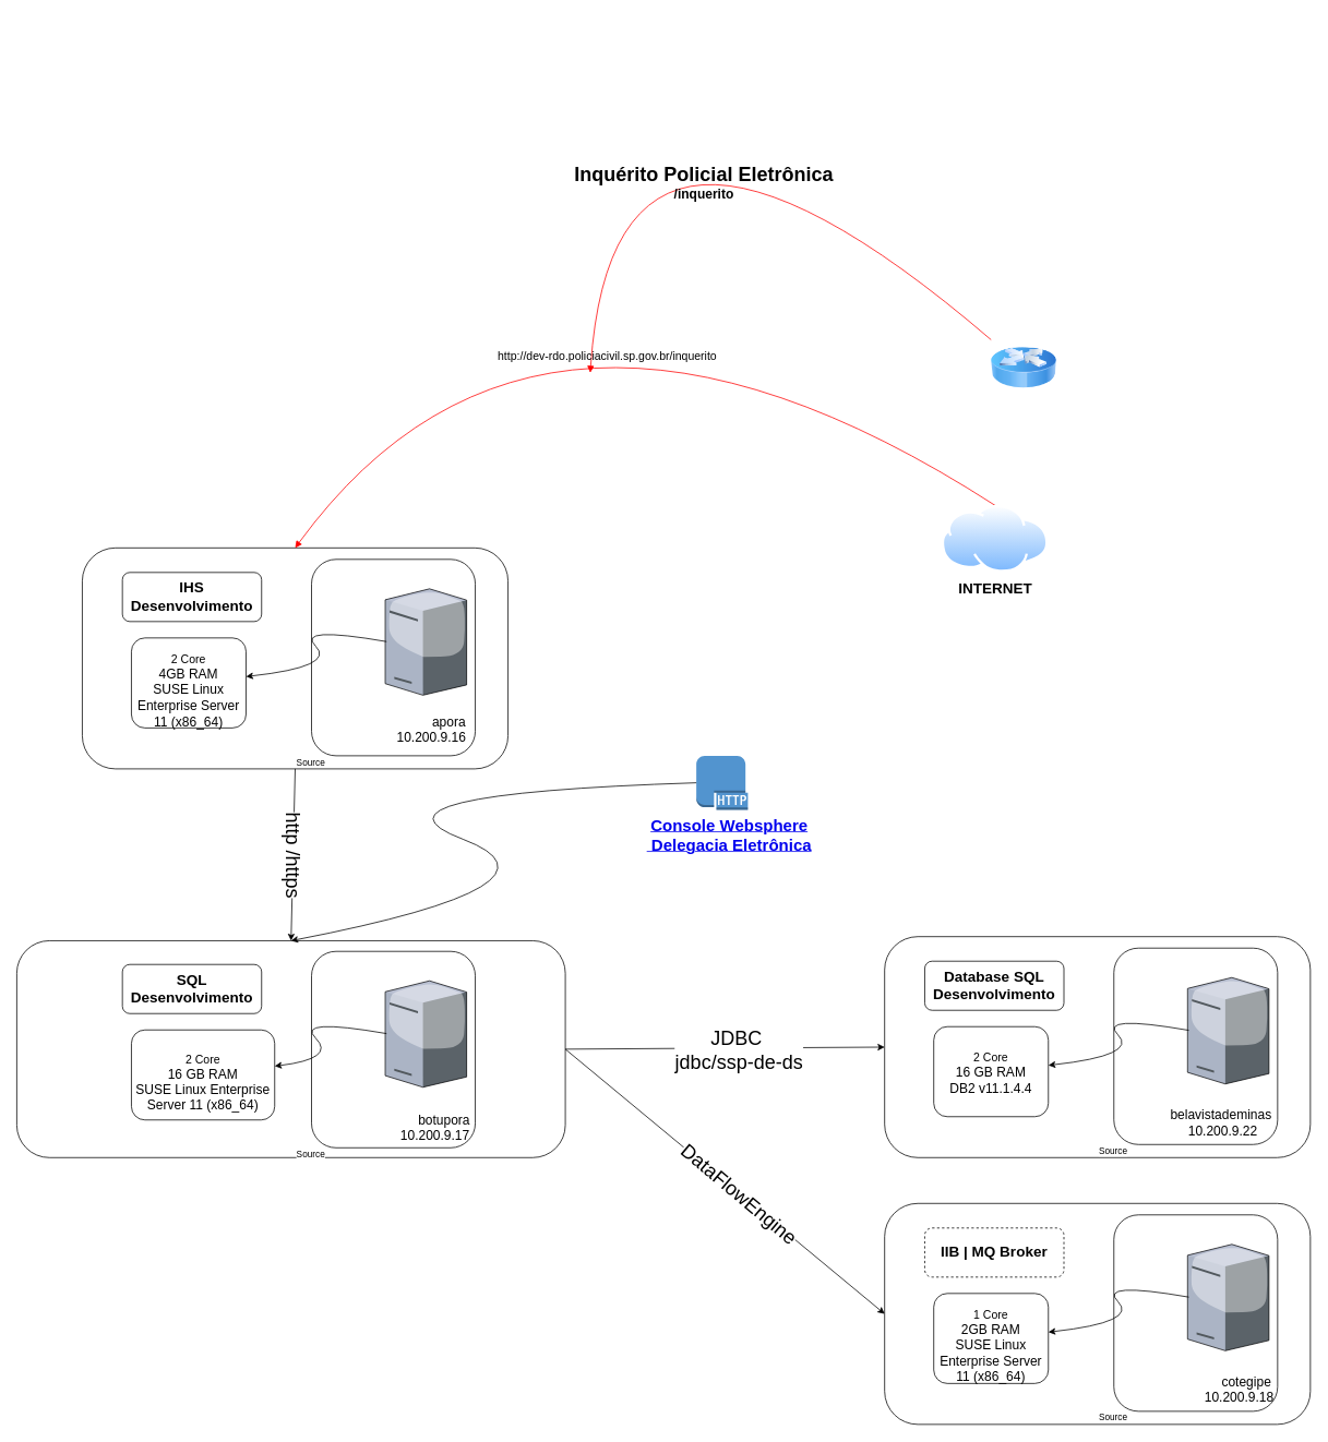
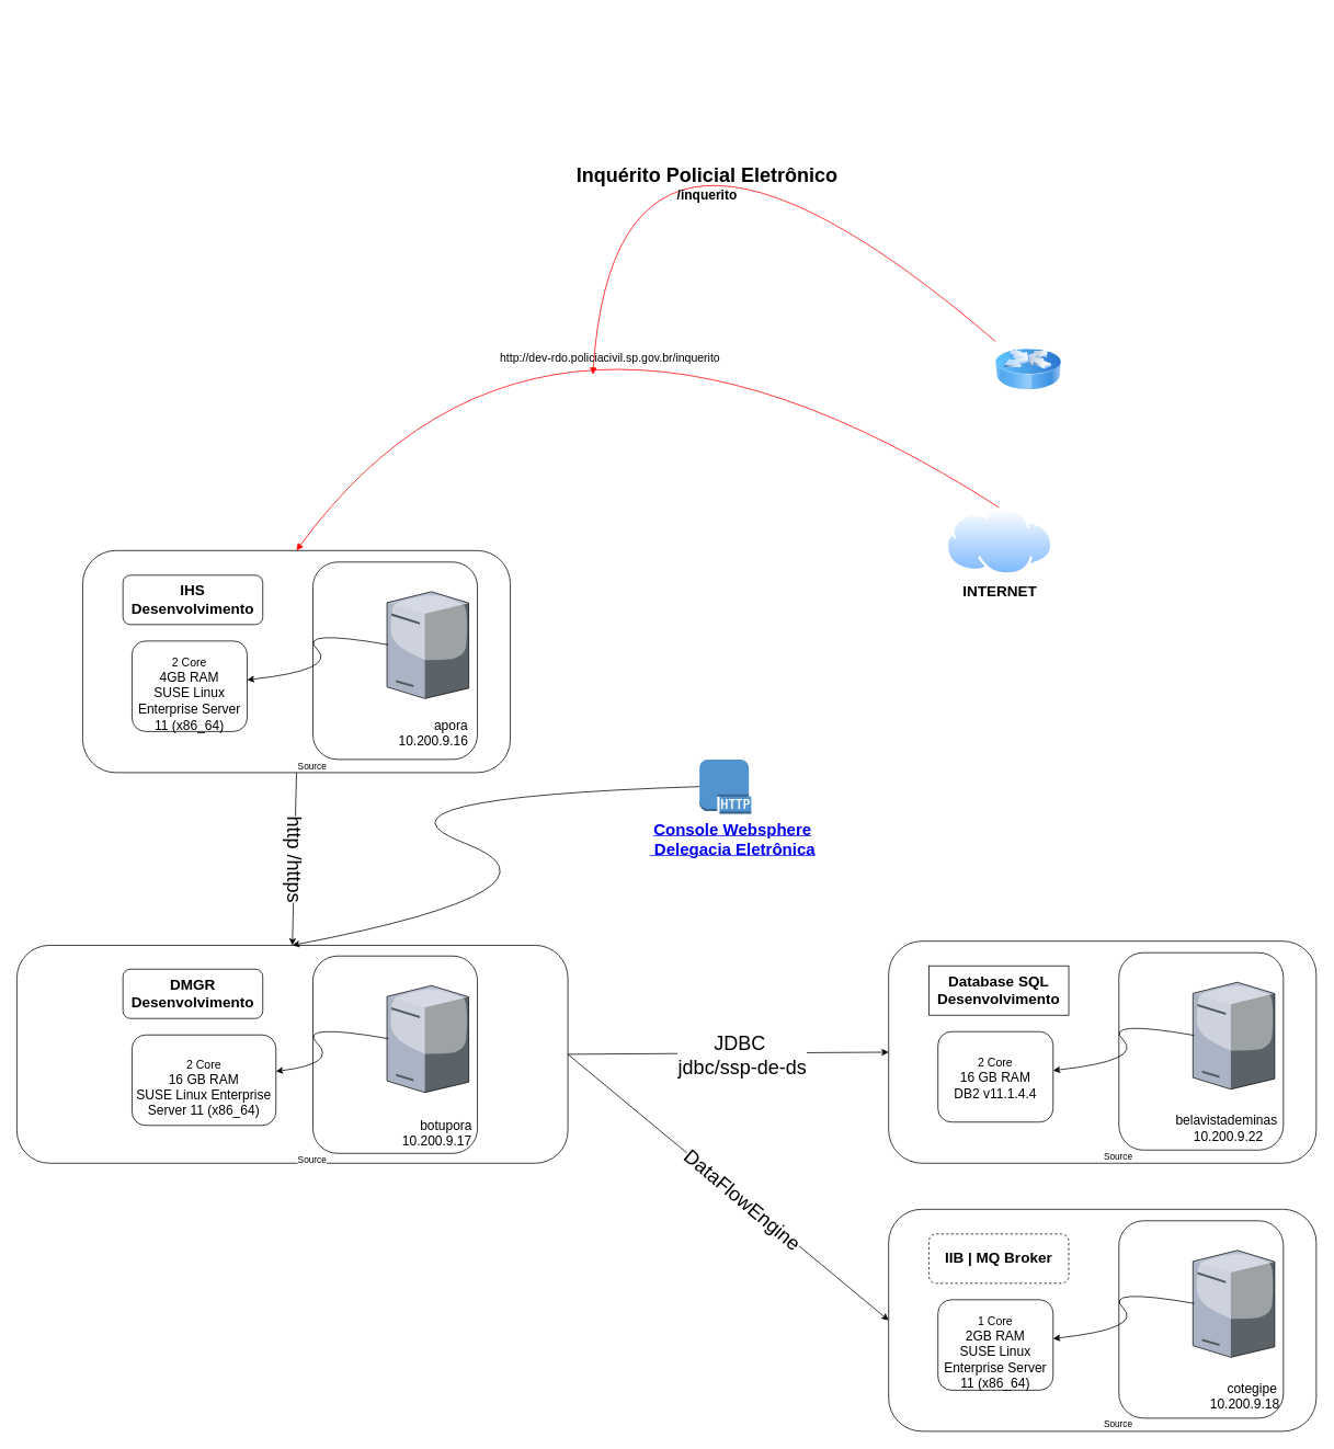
- <mxCell id="11" value="&lt;font style=&quot;font-size: 24px;&quot;&gt;&lt;b&gt;Inquérito Policial Eletrônica&lt;/b&gt;&lt;/font&gt;&lt;div&gt;&lt;font size=&quot;3&quot;&gt;&lt;b&gt;/inquerito&lt;/b&gt;&lt;/font&gt;&lt;/div&gt;" style="text;html=1;align=center;verticalAlign=middle;resizable=0;points=[];autosize=1;strokeColor=none;fillColor=none;" parent="1" vertex="1"><mxGeometry x="689" y="192" width="340" height="60" as="geometry" /></mxCell>
+ <mxCell id="11" value="&lt;font style=&quot;font-size: 24px;&quot;&gt;&lt;b&gt;Inquérito Policial Eletrônico&lt;/b&gt;&lt;/font&gt;&lt;div&gt;&lt;font size=&quot;3&quot;&gt;&lt;b&gt;/inquerito&lt;/b&gt;&lt;/font&gt;&lt;/div&gt;" style="text;html=1;align=center;verticalAlign=middle;resizable=0;points=[];autosize=1;strokeColor=none;fillColor=none;" parent="1" vertex="1"><mxGeometry x="689" y="192" width="340" height="60" as="geometry" /></mxCell>
- <mxCell id="29" value="&lt;font style=&quot;font-size: 18px;&quot;&gt;&lt;b&gt;Database SQL Desenvolvimento&lt;/b&gt;&lt;/font&gt;" style="rounded=1;whiteSpace=wrap;html=1;" parent="1" vertex="1"><mxGeometry x="1129" y="1174" width="170" height="60" as="geometry" /></mxCell>
+ <mxCell id="29" value="&lt;font style=&quot;font-size: 18px;&quot;&gt;&lt;b&gt;Database SQL Desenvolvimento&lt;/b&gt;&lt;/font&gt;" style="whiteSpace=wrap;html=1;rounded=0;" parent="1" vertex="1"><mxGeometry x="1129" y="1174" width="170" height="60" as="geometry" /></mxCell>
- <mxCell id="19" value="&lt;font style=&quot;font-size: 18px;&quot;&gt;&lt;b&gt;SQL&lt;/b&gt;&lt;/font&gt;&lt;div&gt;&lt;font style=&quot;font-size: 18px;&quot;&gt;&lt;b&gt;Desenvolvimento&lt;/b&gt;&lt;/font&gt;&lt;/div&gt;" style="rounded=1;whiteSpace=wrap;html=1;" parent="1" vertex="1"><mxGeometry x="149" y="1178" width="170" height="60" as="geometry" /></mxCell>
+ <mxCell id="19" value="&lt;font style=&quot;font-size: 18px;&quot;&gt;&lt;b&gt;DMGR&lt;/b&gt;&lt;/font&gt;&lt;div&gt;&lt;font style=&quot;font-size: 18px;&quot;&gt;&lt;b&gt;Desenvolvimento&lt;/b&gt;&lt;/font&gt;&lt;/div&gt;" style="rounded=1;whiteSpace=wrap;html=1;" parent="1" vertex="1"><mxGeometry x="149" y="1178" width="170" height="60" as="geometry" /></mxCell>
